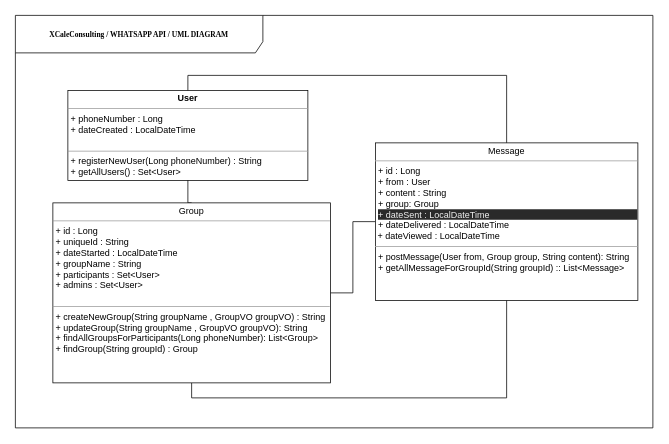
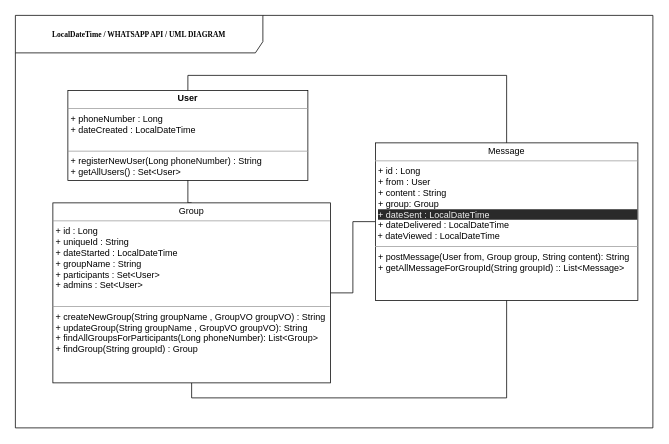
- <mxCell id="2" value="&lt;b&gt;XCaleConsulting / WHATSAPP API / UML DIAGRAM&lt;/b&gt;" style="shape=umlFrame;whiteSpace=wrap;html=1;rounded=0;shadow=0;comic=0;labelBackgroundColor=none;strokeWidth=1;fontFamily=Verdana;fontSize=10;align=center;width=330;height=50;" parent="1" vertex="1"><mxGeometry y="20" width="850" height="550" as="geometry" x="20" /></mxCell>
+ <mxCell id="2" value="&lt;b&gt;LocalDateTime / WHATSAPP API / UML DIAGRAM&lt;/b&gt;" style="shape=umlFrame;whiteSpace=wrap;html=1;rounded=0;shadow=0;comic=0;labelBackgroundColor=none;strokeWidth=1;fontFamily=Verdana;fontSize=10;align=center;width=330;height=50;" parent="1" vertex="1"><mxGeometry y="20" width="850" height="550" as="geometry" x="20" /></mxCell>
